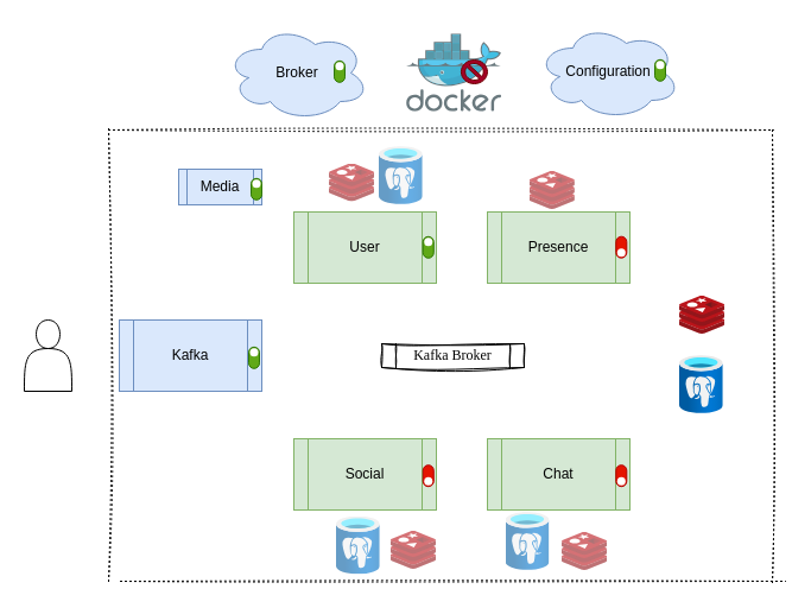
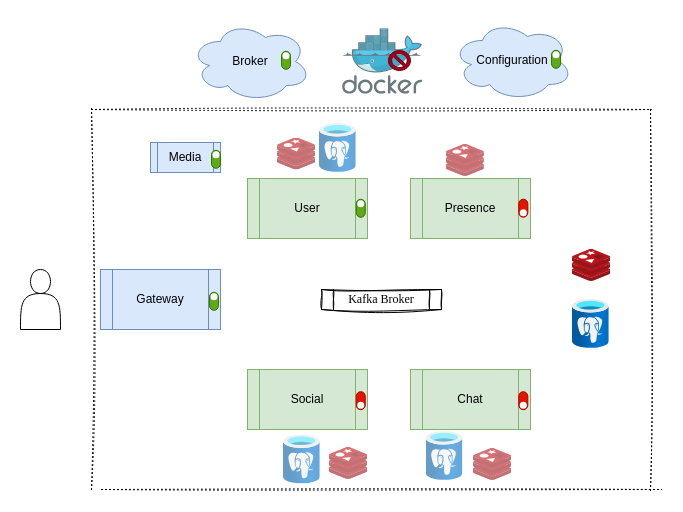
- <mxCell id="10" value="Kafka" style="shape=process;whiteSpace=wrap;html=1;backgroundOutline=1;fillColor=#dae8fc;strokeColor=#6c8ebf;" vertex="1" parent="1"><mxGeometry x="100" y="269" width="120" height="60" as="geometry" /></mxCell>
+ <mxCell id="10" value="Gateway" style="shape=process;whiteSpace=wrap;html=1;backgroundOutline=1;fillColor=#dae8fc;strokeColor=#6c8ebf;" vertex="1" parent="1"><mxGeometry x="100" y="269" width="120" height="60" as="geometry" /></mxCell>
